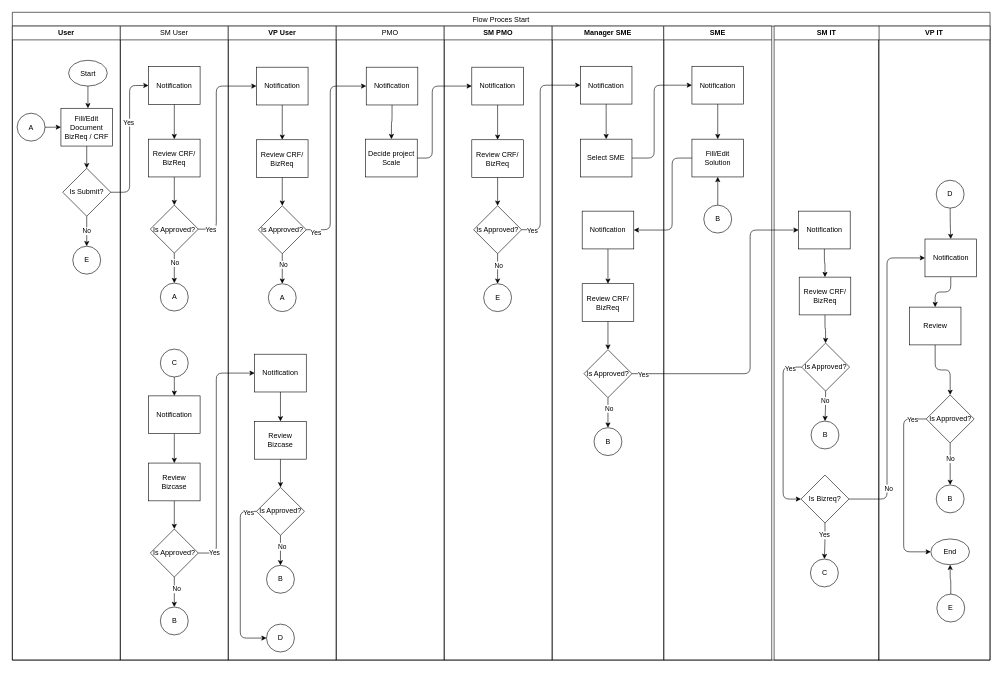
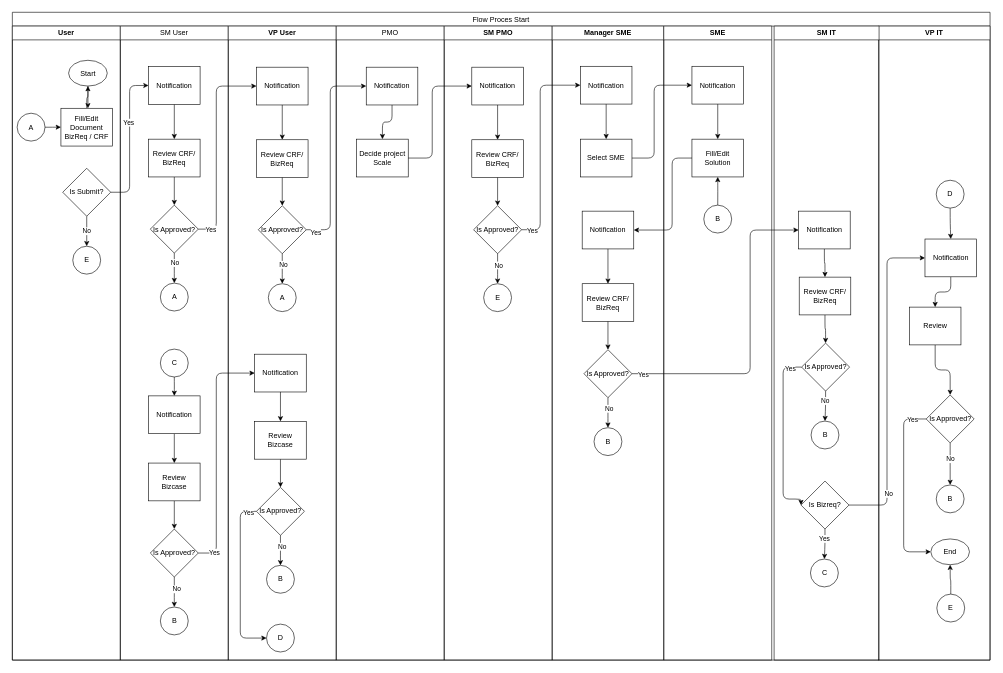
- <mxCell id="61" value="Decide project&lt;br&gt;Scale" style="whiteSpace=wrap;html=1;" parent="60" vertex="1"><mxGeometry x="49" y="188.5" width="86" height="63" as="geometry" /></mxCell>
+ <mxCell id="61" value="Decide project&lt;br&gt;Scale" style="whiteSpace=wrap;html=1;" parent="60" vertex="1"><mxGeometry x="34" y="188.5" width="86" height="63" as="geometry" /></mxCell>
- <mxCell id="6" style="edgeStyle=orthogonalEdgeStyle;html=1;entryX=0.5;entryY=0;entryDx=0;entryDy=0;" parent="3" source="7" target="9" edge="1"><mxGeometry relative="1" as="geometry" /></mxCell>
+ <mxCell id="6" style="edgeStyle=orthogonalEdgeStyle;html=1;" parent="3" source="7" target="5" edge="1"><mxGeometry relative="1" as="geometry" /></mxCell>
- <mxCell id="104" value="Is Bizreq?" style="rhombus;whiteSpace=wrap;html=1;" parent="94" vertex="1"><mxGeometry x="44.82" y="748.5" width="80" height="80" as="geometry" /></mxCell>
+ <mxCell id="104" value="Is Bizreq?" style="rhombus;whiteSpace=wrap;html=1;" parent="94" vertex="1"><mxGeometry x="44.82" y="758.5" width="80" height="80" as="geometry" /></mxCell>
